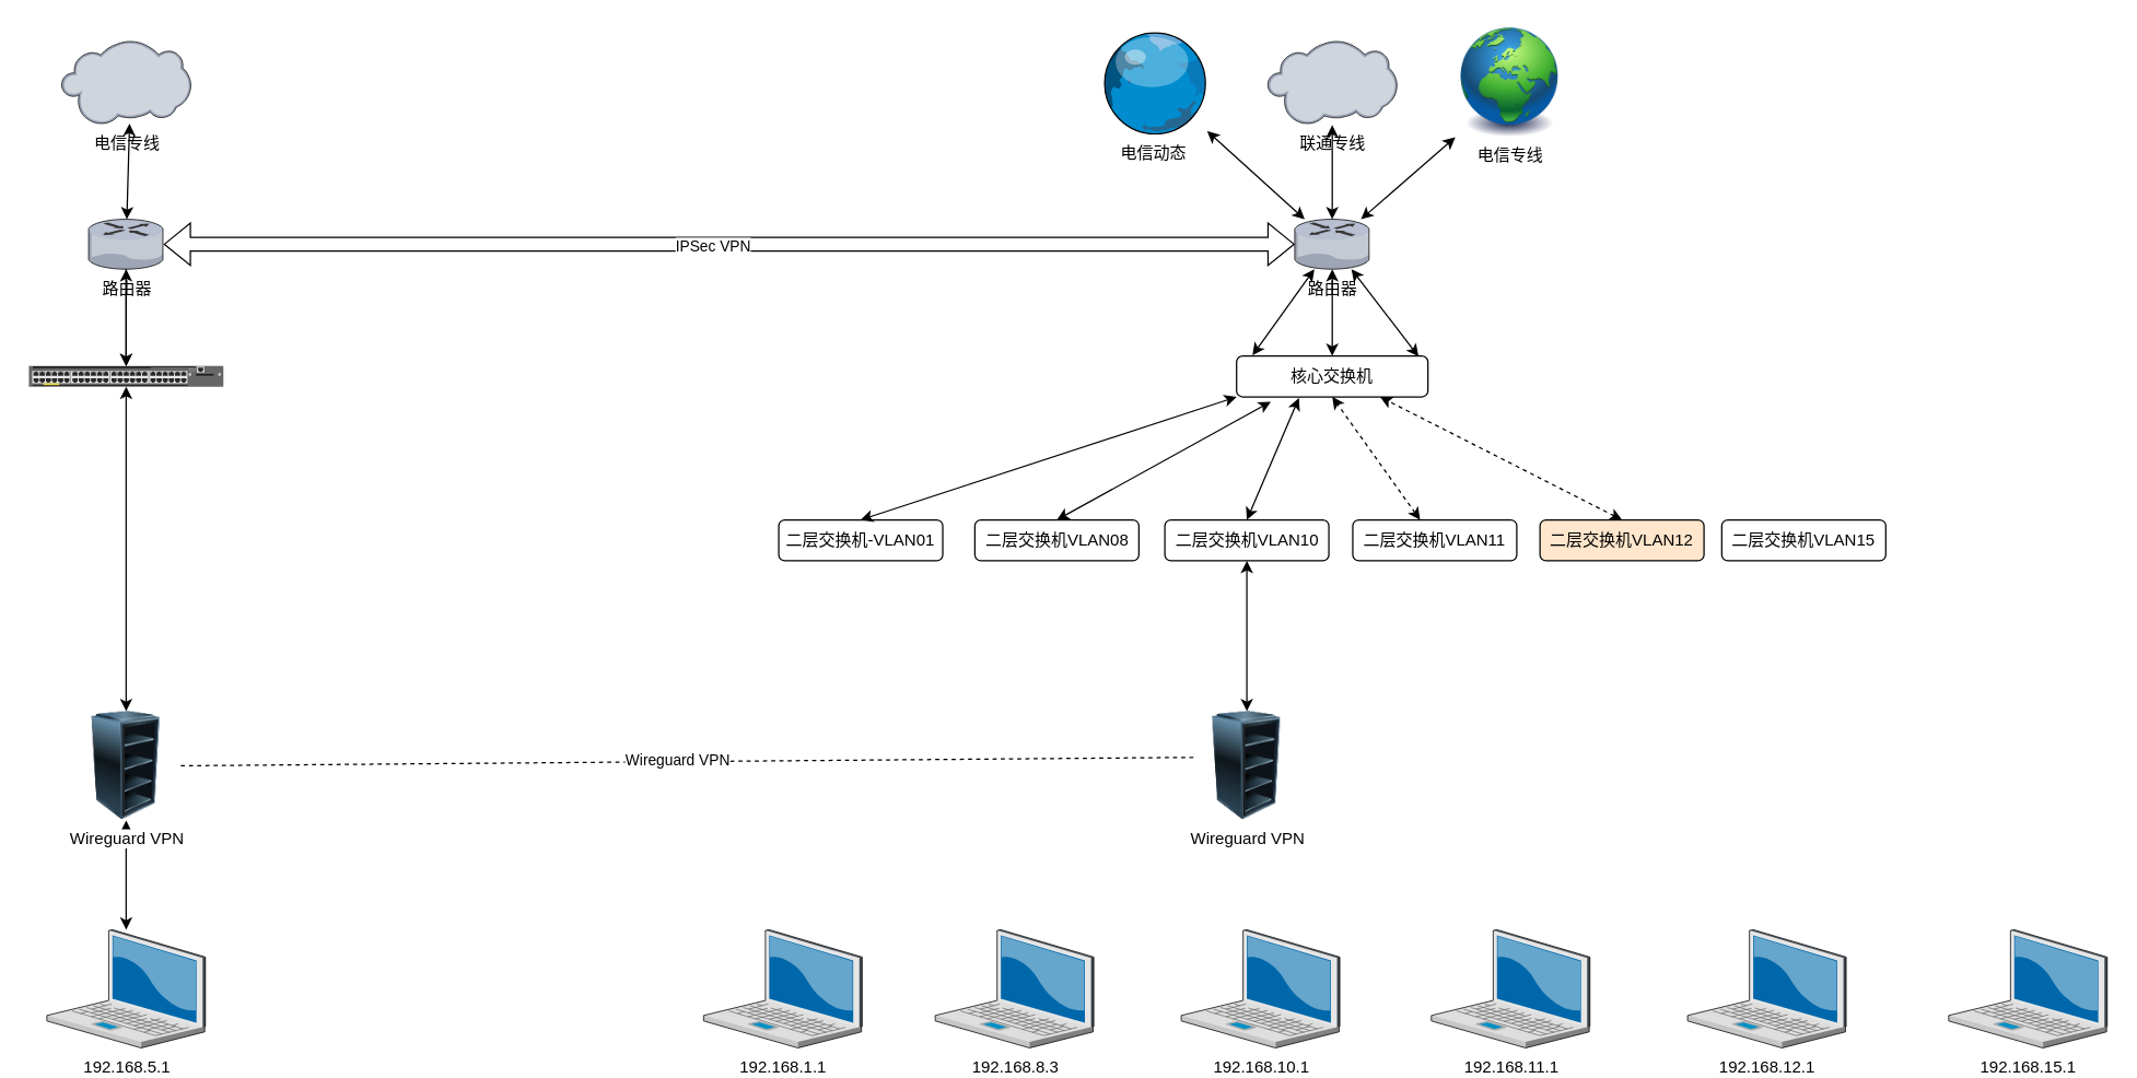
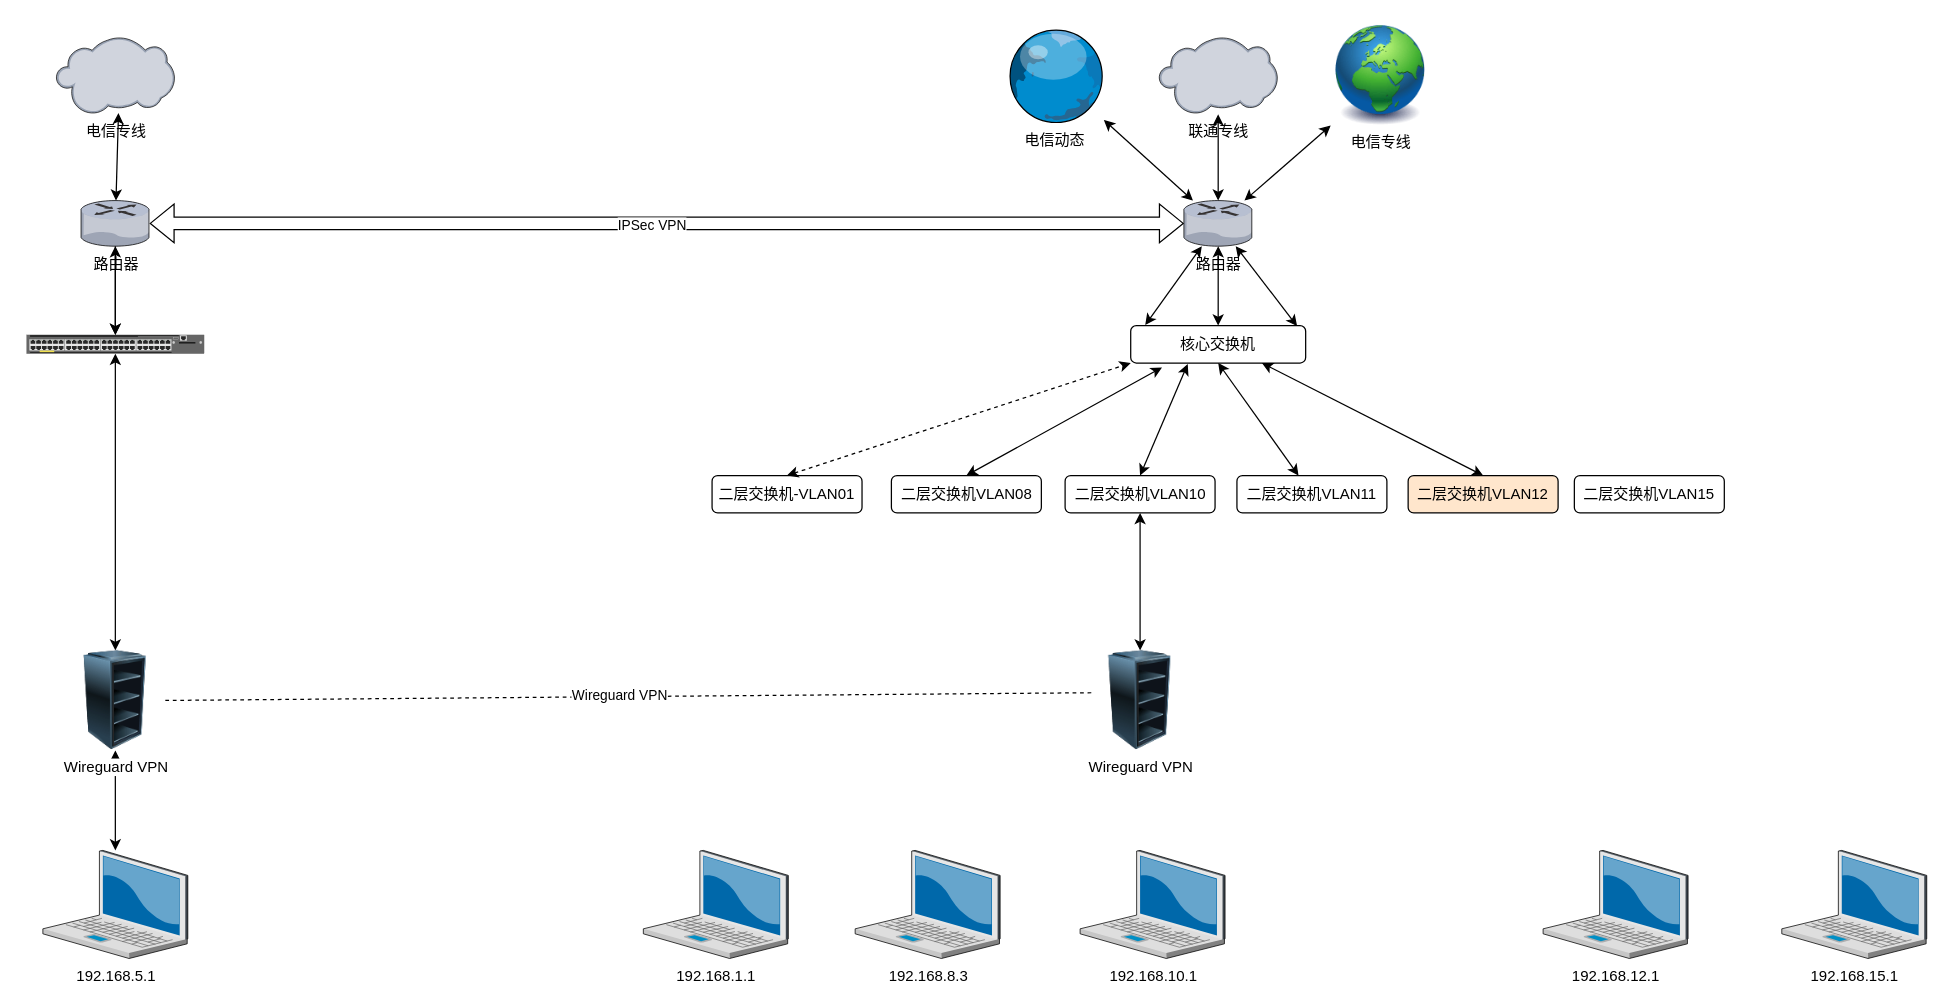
- <mxCell id="26" value="" style="endArrow=classic;startArrow=classic;html=1;rounded=0;entryX=0;entryY=1;entryDx=0;entryDy=0;exitX=0.5;exitY=0;exitDx=0;exitDy=0;" edge="1" parent="2" source="5" target="3"><mxGeometry width="50" height="50" relative="1" as="geometry"><mxPoint x="664" y="600" as="sourcePoint" /><mxPoint x="714" y="550" as="targetPoint" /></mxGeometry></mxCell>
+ <mxCell id="26" value="" style="endArrow=classic;startArrow=classic;html=1;rounded=0;entryX=0;entryY=1;entryDx=0;entryDy=0;exitX=0.5;exitY=0;exitDx=0;exitDy=0;dashed=1;" edge="1" parent="2" source="5" target="3"><mxGeometry width="50" height="50" relative="1" as="geometry"><mxPoint x="664" y="600" as="sourcePoint" /><mxPoint x="714" y="550" as="targetPoint" /></mxGeometry></mxCell>
- <mxCell id="29" value="" style="endArrow=classic;startArrow=classic;html=1;rounded=0;entryX=0.5;entryY=1;entryDx=0;entryDy=0;dashed=1;" edge="1" parent="2" source="4" target="3"><mxGeometry width="50" height="50" relative="1" as="geometry"><mxPoint x="922" y="440" as="sourcePoint" /><mxPoint x="960" y="331" as="targetPoint" /></mxGeometry></mxCell>
+ <mxCell id="29" value="" style="endArrow=classic;startArrow=classic;html=1;rounded=0;entryX=0.5;entryY=1;entryDx=0;entryDy=0;" edge="1" parent="2" source="4" target="3"><mxGeometry width="50" height="50" relative="1" as="geometry"><mxPoint x="922" y="440" as="sourcePoint" /><mxPoint x="960" y="331" as="targetPoint" /></mxGeometry></mxCell>
- <mxCell id="30" value="" style="endArrow=classic;startArrow=classic;html=1;rounded=0;entryX=0.75;entryY=1;entryDx=0;entryDy=0;exitX=0.5;exitY=0;exitDx=0;exitDy=0;dashed=1;" edge="1" parent="2" source="13" target="3"><mxGeometry width="50" height="50" relative="1" as="geometry"><mxPoint x="1050" y="440" as="sourcePoint" /><mxPoint x="984" y="330" as="targetPoint" /></mxGeometry></mxCell>
+ <mxCell id="30" value="" style="endArrow=classic;startArrow=classic;html=1;rounded=0;entryX=0.75;entryY=1;entryDx=0;entryDy=0;exitX=0.5;exitY=0;exitDx=0;exitDy=0;" edge="1" parent="2" source="13" target="3"><mxGeometry width="50" height="50" relative="1" as="geometry"><mxPoint x="1050" y="440" as="sourcePoint" /><mxPoint x="984" y="330" as="targetPoint" /></mxGeometry></mxCell>
- <mxCell id="18" value="192.168.11.1" style="verticalLabelPosition=bottom;sketch=0;aspect=fixed;html=1;verticalAlign=top;strokeColor=none;align=center;outlineConnect=0;shape=mxgraph.citrix.laptop_2;" vertex="1" parent="2"><mxGeometry x="1046.5" y="680" width="116" height="86.5" as="geometry" /></mxCell>
